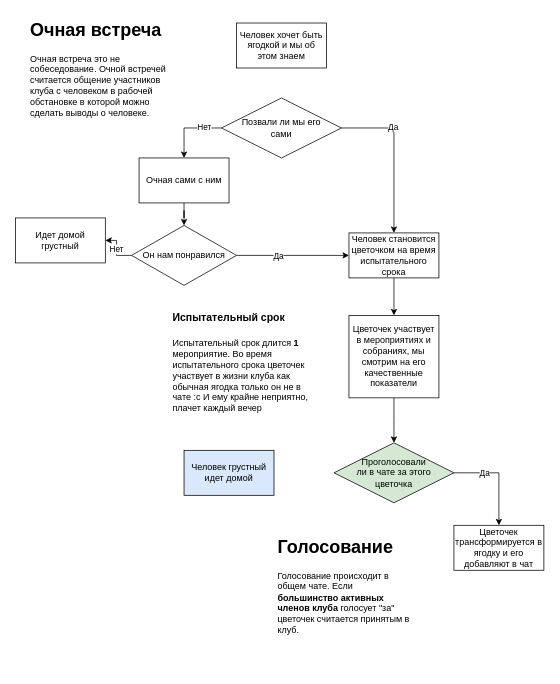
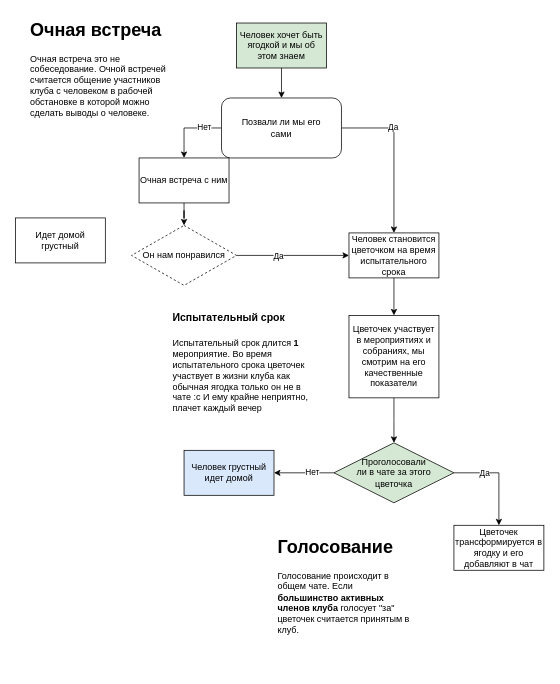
- <mxCell id="3" value="Человек хочет быть ягодкой и мы об этом знаем" style="rounded=0;whiteSpace=wrap;html=1;" vertex="1" parent="1"><mxGeometry x="315" y="30" width="120" height="60" as="geometry" /></mxCell>
+ <mxCell id="3" value="Человек хочет быть ягодкой и мы об этом знаем" style="rounded=0;whiteSpace=wrap;html=1;fillColor=#d5e8d4;" vertex="1" parent="1"><mxGeometry x="315" y="30" width="120" height="60" as="geometry" /></mxCell>
+ <mxCell id="2" style="edgeStyle=orthogonalEdgeStyle;rounded=0;orthogonalLoop=1;jettySize=auto;html=1;" edge="1" parent="1" source="3" target="8"><mxGeometry relative="1" as="geometry" /></mxCell>
- <mxCell id="8" value="Позвали ли мы его &lt;br&gt;сами" style="rhombus;whiteSpace=wrap;html=1;" vertex="1" parent="1"><mxGeometry x="295" y="130" width="160" height="80" as="geometry" /></mxCell>
+ <mxCell id="8" value="Позвали ли мы его &lt;br&gt;сами" style="whiteSpace=wrap;html=1;rounded=1;" vertex="1" parent="1"><mxGeometry x="295" y="130" width="160" height="80" as="geometry" /></mxCell>
- <mxCell id="10" value="Очная сами с ним" style="rounded=0;whiteSpace=wrap;html=1;" vertex="1" parent="1"><mxGeometry x="185" y="210" width="120" height="60" as="geometry" /></mxCell>
+ <mxCell id="10" value="Очная встреча с ним" style="rounded=0;whiteSpace=wrap;html=1;" vertex="1" parent="1"><mxGeometry x="185" y="210" width="120" height="60" as="geometry" /></mxCell>
- <mxCell id="11" value="Нет" style="edgeStyle=orthogonalEdgeStyle;rounded=0;orthogonalLoop=1;jettySize=auto;html=1;entryX=1;entryY=0.5;entryDx=0;entryDy=0;" edge="1" parent="1" source="14" target="15"><mxGeometry relative="1" as="geometry" /></mxCell>
- <mxCell id="14" value="Он нам понравился" style="rhombus;whiteSpace=wrap;html=1;" vertex="1" parent="1"><mxGeometry x="175" y="300" width="140" height="80" as="geometry" /></mxCell>
+ <mxCell id="14" value="Он нам понравился" style="rhombus;whiteSpace=wrap;html=1;dashed=1;" vertex="1" parent="1"><mxGeometry x="175" y="300" width="140" height="80" as="geometry" /></mxCell>
+ <mxCell id="20" style="edgeStyle=orthogonalEdgeStyle;rounded=0;orthogonalLoop=1;jettySize=auto;html=1;entryX=1;entryY=0.5;entryDx=0;entryDy=0;" edge="1" parent="1" source="24" target="25"><mxGeometry relative="1" as="geometry" /></mxCell>
+ <mxCell id="21" value="Нет" style="edgeLabel;html=1;align=center;verticalAlign=middle;resizable=0;points=[];" vertex="1" connectable="0" parent="20"><mxGeometry x="-0.25" y="-2" relative="1" as="geometry"><mxPoint as="offset" /></mxGeometry></mxCell>
